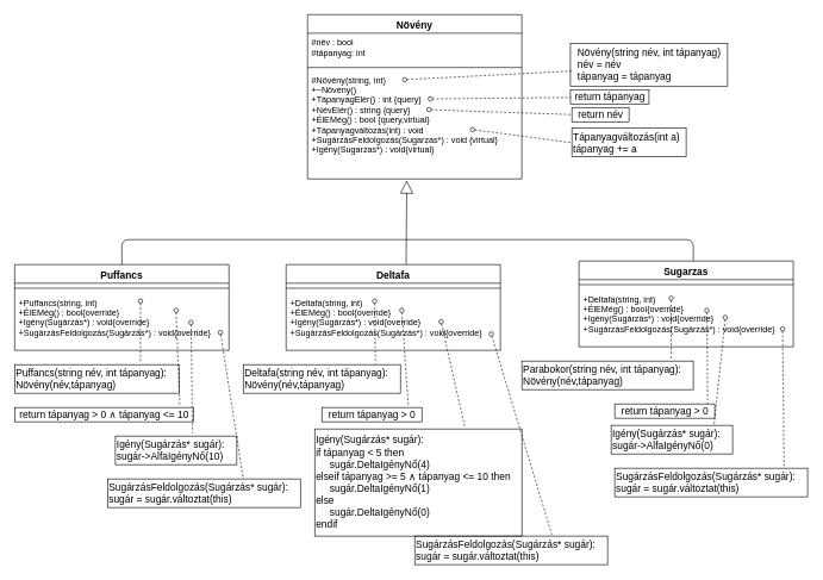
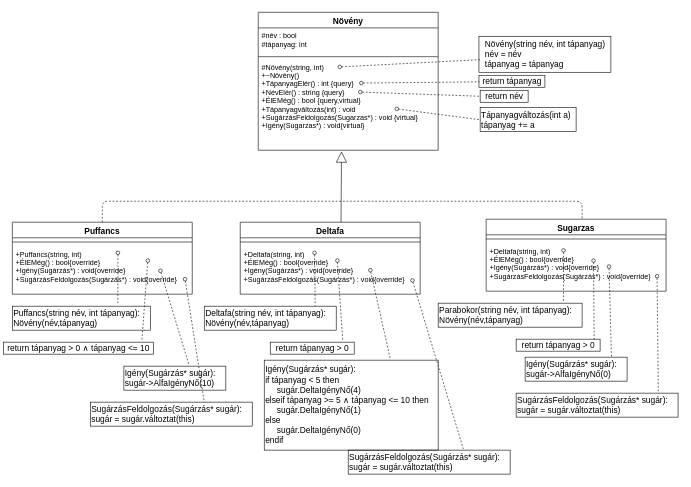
- <mxCell id="48" value="" style="endArrow=none;html=1;edgeStyle=orthogonalEdgeStyle;exitX=0.5;exitY=0;exitDx=0;exitDy=0;" edge="1" parent="1" source="39" target="45"><mxGeometry relative="1" as="geometry"><mxPoint x="170" y="290" as="sourcePoint" /><mxPoint x="970" y="300" as="targetPoint" /><Array as="points"><mxPoint x="170" y="335" /><mxPoint x="970" y="335" /></Array></mxGeometry></mxCell>
+ <mxCell id="48" value="" style="endArrow=none;html=1;edgeStyle=orthogonalEdgeStyle;exitX=0.5;exitY=0;exitDx=0;exitDy=0;dashed=1;" edge="1" parent="1" source="39" target="45"><mxGeometry relative="1" as="geometry"><mxPoint x="170" y="290" as="sourcePoint" /><mxPoint x="970" y="300" as="targetPoint" /><Array as="points"><mxPoint x="170" y="335" /><mxPoint x="970" y="335" /></Array></mxGeometry></mxCell>
- <mxCell id="12" value="return tápanyag &amp;gt; 0&amp;nbsp;&lt;span style=&quot;background-color: rgb(255 , 255 , 255)&quot;&gt;&lt;font style=&quot;font-size: 14px&quot;&gt;∧ tápanyag &amp;lt;= 10&lt;/font&gt;&lt;/span&gt;" style="text;html=1;align=center;verticalAlign=middle;resizable=0;points=[];autosize=1;fontSize=14;strokeColor=#000000;" parent="1" vertex="1"><mxGeometry x="20" y="570" width="250" height="20" as="geometry" /></mxCell>
+ <mxCell id="12" value="return tápanyag &amp;gt; 0&amp;nbsp;&lt;span style=&quot;background-color: rgb(255 , 255 , 255)&quot;&gt;&lt;font style=&quot;font-size: 14px&quot;&gt;∧ tápanyag &amp;lt;= 10&lt;/font&gt;&lt;/span&gt;" style="text;html=1;align=center;verticalAlign=middle;resizable=0;points=[];autosize=1;fontSize=14;strokeColor=#000000;" parent="1" vertex="1"><mxGeometry x="5" y="570" width="250" height="20" as="geometry" /></mxCell>
- <mxCell id="21" value="Igény(Sugárzás* sugár):&lt;br&gt;sugár-&amp;gt;AlfaIgényNő(0)" style="text;html=1;align=left;verticalAlign=middle;resizable=0;points=[];autosize=1;fontSize=14;strokeColor=#000000;" parent="1" vertex="1"><mxGeometry x="855" y="595" width="170" height="40" as="geometry" /></mxCell>
+ <mxCell id="21" value="Igény(Sugárzás* sugár):&lt;br&gt;sugár-&amp;gt;AlfaIgényNő(0)" style="text;html=1;align=left;verticalAlign=middle;resizable=0;points=[];autosize=1;fontSize=14;strokeColor=#000000;" parent="1" vertex="1"><mxGeometry x="875" y="595" width="170" height="40" as="geometry" /></mxCell>
- <mxCell id="13" value="Igény(Sugárzás* sugár):&lt;br&gt;sugár-&amp;gt;AlfaIgényNő(10)" style="text;html=1;align=left;verticalAlign=middle;resizable=0;points=[];autosize=1;fontSize=14;strokeColor=#000000;" parent="1" vertex="1"><mxGeometry x="161" y="610" width="170" height="40" as="geometry" /></mxCell>
+ <mxCell id="13" value="Igény(Sugárzás* sugár):&lt;br&gt;sugár-&amp;gt;AlfaIgényNő(10)" style="text;html=1;align=left;verticalAlign=middle;resizable=0;points=[];autosize=1;fontSize=14;strokeColor=#000000;" parent="1" vertex="1"><mxGeometry x="206" y="610" width="170" height="40" as="geometry" /></mxCell>
